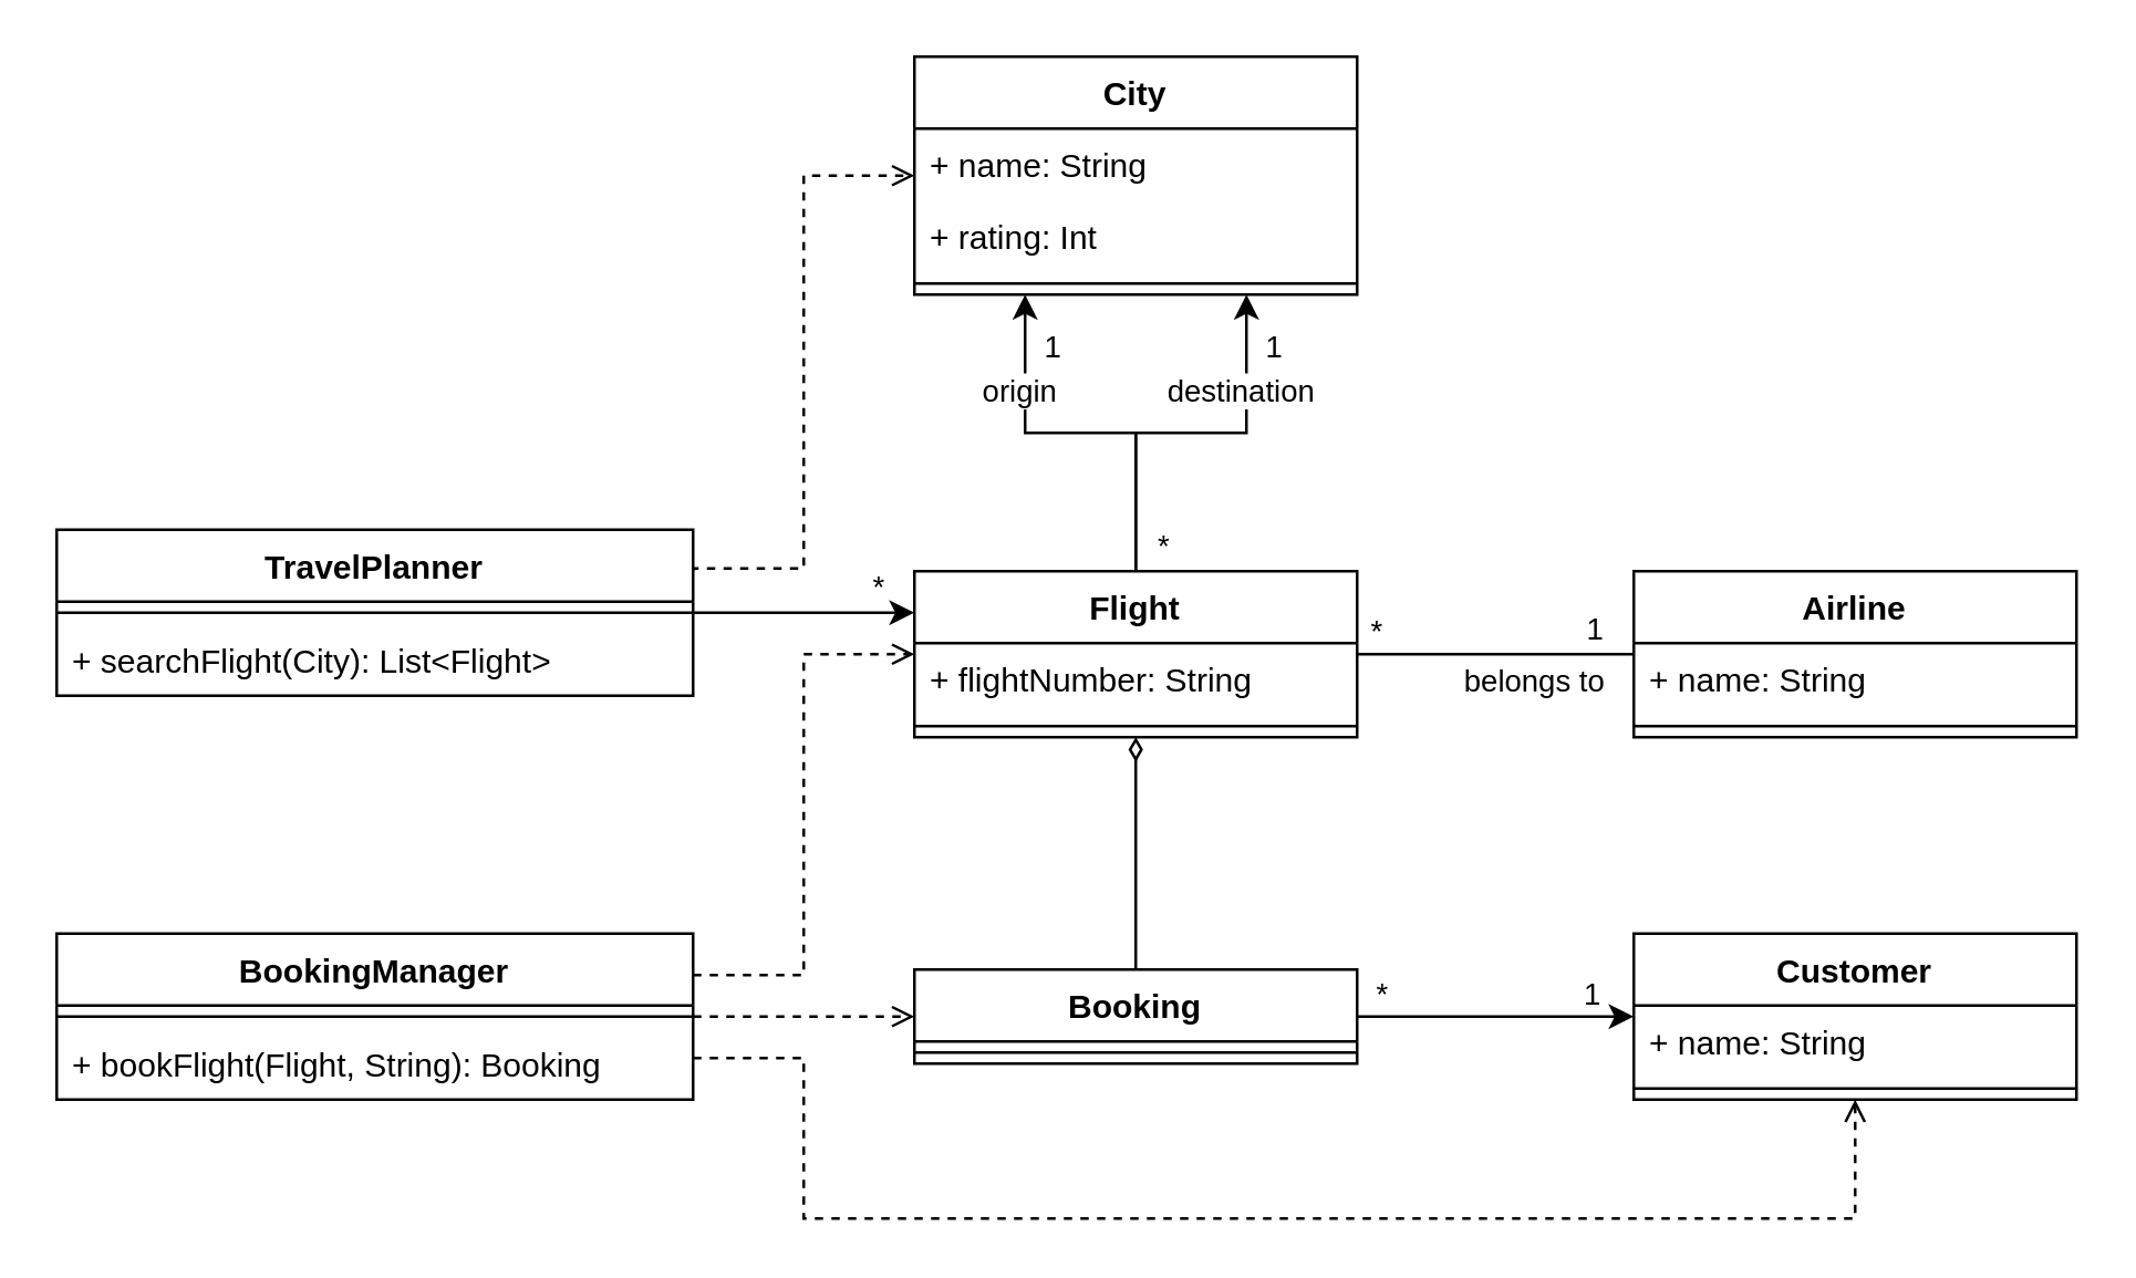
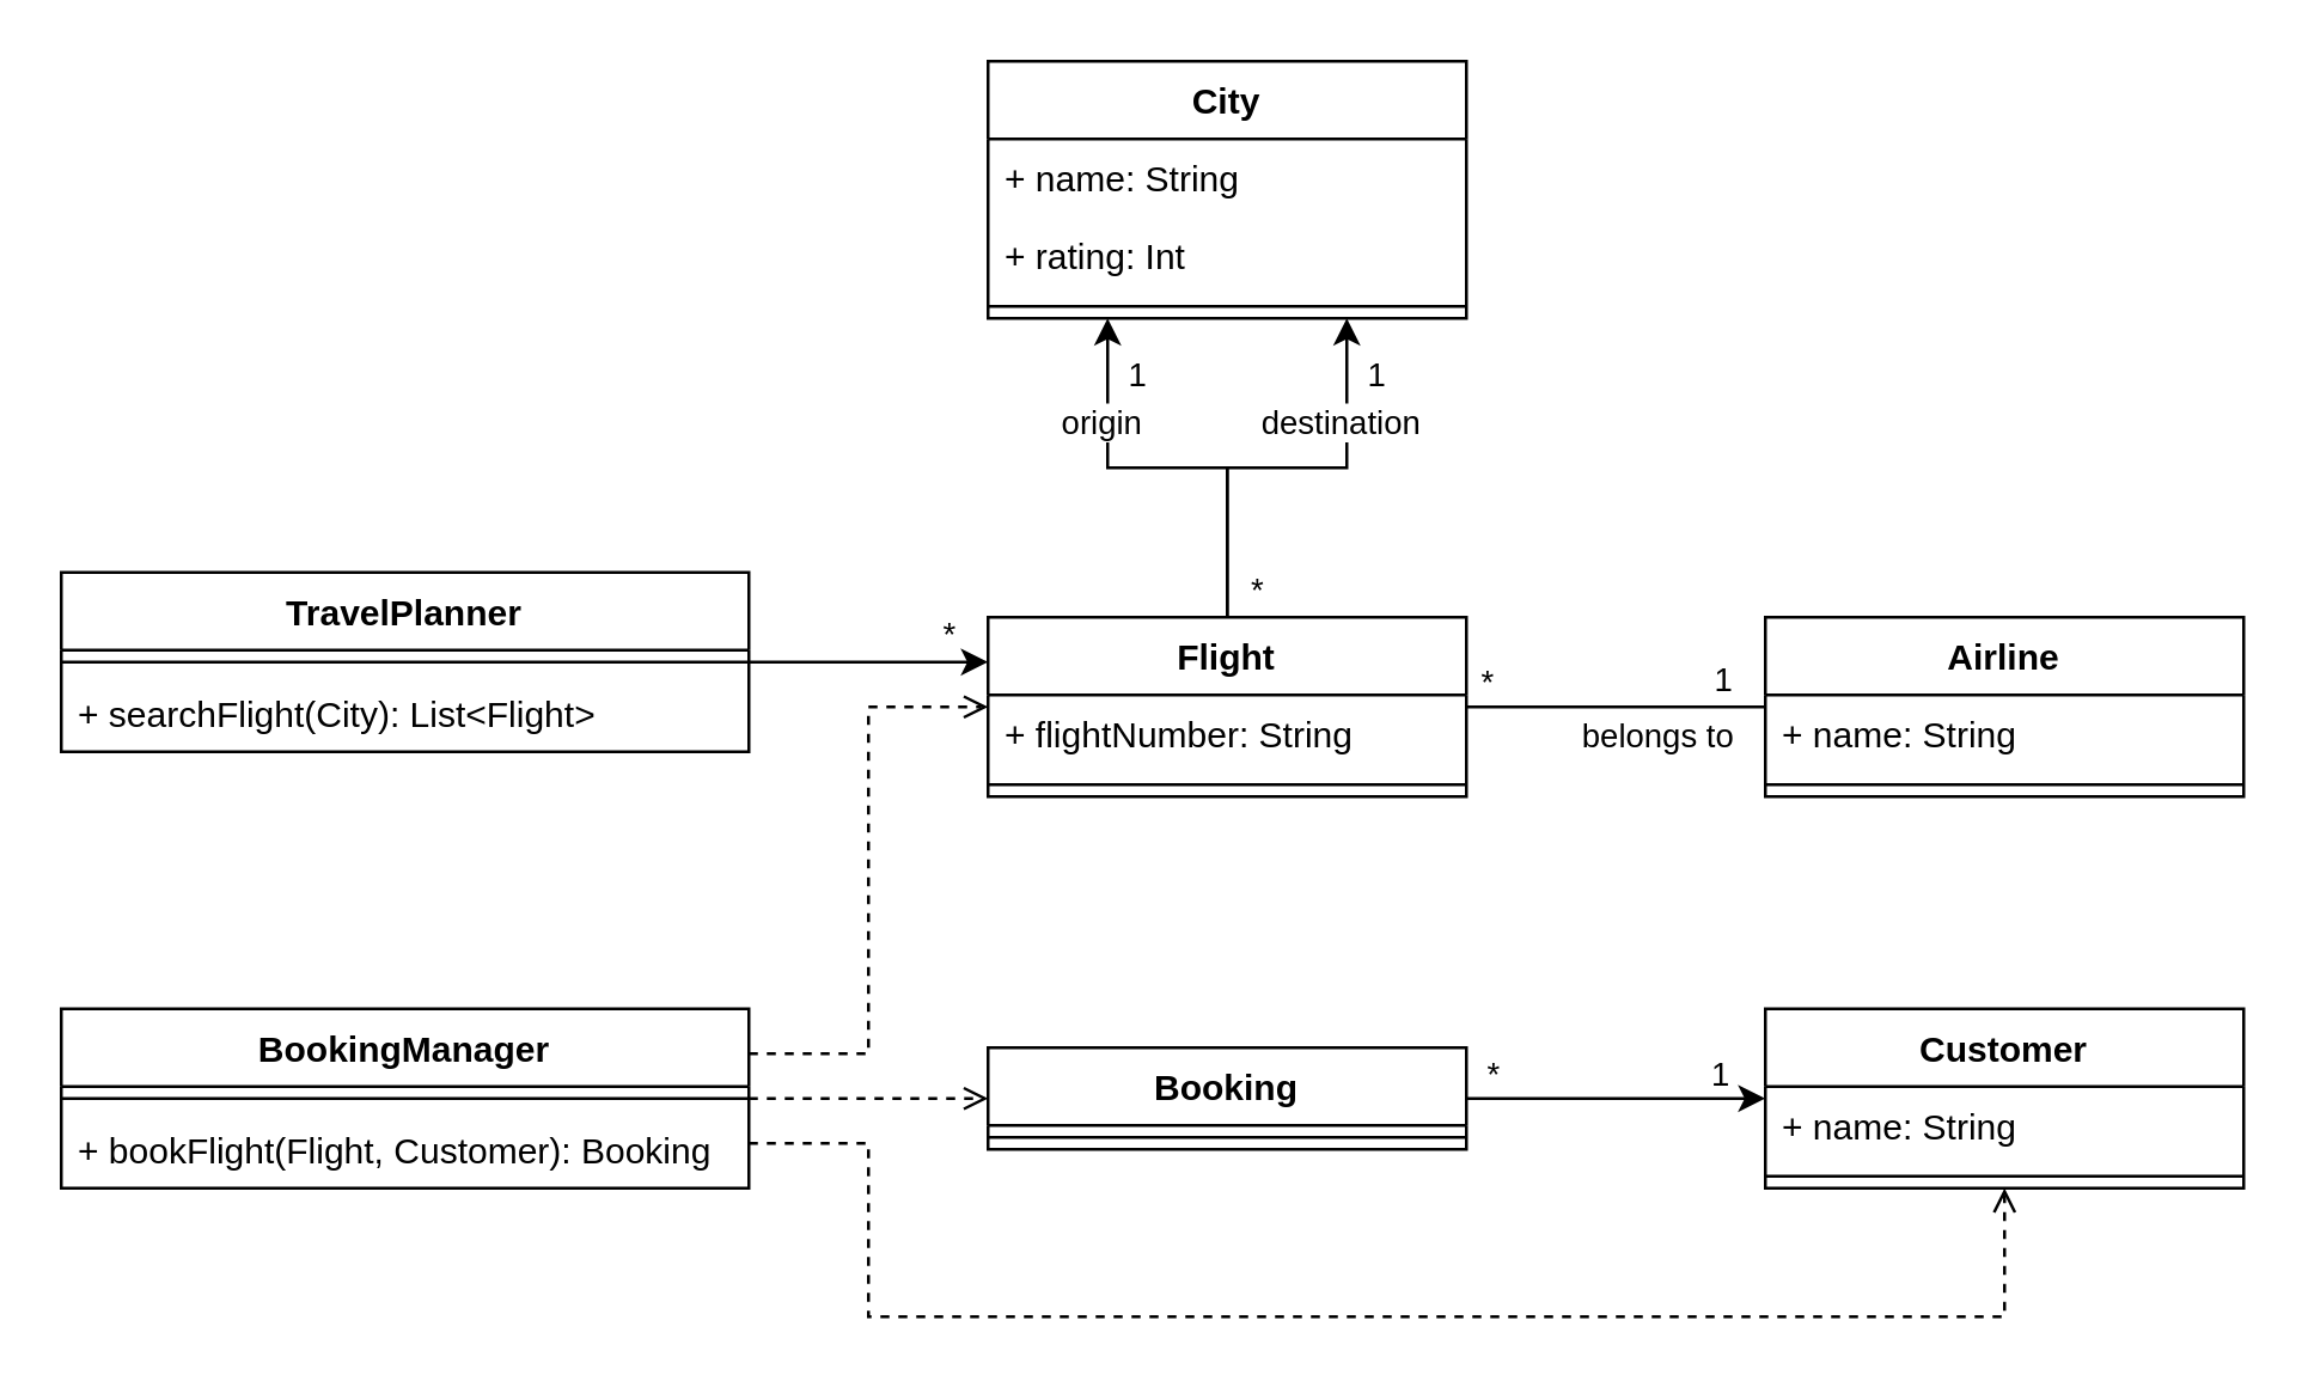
- <mxCell id="28" style="edgeStyle=orthogonalEdgeStyle;rounded=0;orthogonalLoop=1;jettySize=auto;html=1;exitX=1;exitY=0.25;exitDx=0;exitDy=0;dashed=1;endArrow=open;endFill=0;" edge="1" parent="1" source="31" target="2"><mxGeometry relative="1" as="geometry"><Array as="points"><mxPoint x="290" y="205" /><mxPoint x="290" y="63" /></Array></mxGeometry></mxCell>
- <mxCell id="16" style="edgeStyle=orthogonalEdgeStyle;rounded=0;orthogonalLoop=1;jettySize=auto;html=1;exitX=0.5;exitY=0;exitDx=0;exitDy=0;endArrow=diamondThin;endFill=0;" edge="1" parent="1" source="20" target="13"><mxGeometry relative="1" as="geometry" /></mxCell>
- <mxCell id="27" value="+ bookFlight(Flight, String): Booking" style="text;strokeColor=none;fillColor=none;align=left;verticalAlign=top;spacingLeft=4;spacingRight=4;overflow=hidden;rotatable=0;points=[[0,0.5],[1,0.5]];portConstraint=eastwest;" parent="25" vertex="1"><mxGeometry y="34" width="230" height="26" as="geometry" /></mxCell>
+ <mxCell id="27" value="+ bookFlight(Flight, Customer): Booking" style="text;strokeColor=none;fillColor=none;align=left;verticalAlign=top;spacingLeft=4;spacingRight=4;overflow=hidden;rotatable=0;points=[[0,0.5],[1,0.5]];portConstraint=eastwest;" parent="25" vertex="1"><mxGeometry y="34" width="230" height="26" as="geometry" /></mxCell>
